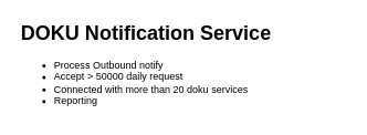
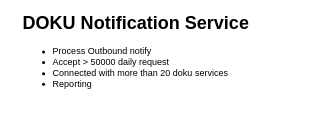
- <mxCell id="2" value="&lt;h1&gt;DOKU Notification Service&lt;/h1&gt;&lt;p&gt;&lt;/p&gt;&lt;ul&gt;&lt;li&gt;Process Outbound notify&lt;/li&gt;&lt;li&gt;Accept &amp;gt; 50000 daily request&lt;/li&gt;&lt;li&gt;Connected with more than 20 doku services&lt;/li&gt;&lt;li&gt;Reporting&lt;/li&gt;&lt;/ul&gt;&lt;br&gt;&lt;br&gt;&lt;p&gt;&lt;/p&gt;" style="text;html=1;strokeColor=none;fillColor=none;spacing=5;spacingTop=-20;whiteSpace=wrap;overflow=hidden;rounded=0;" vertex="1" parent="1"><mxGeometry x="20" y="20" width="400" height="120" as="geometry" /></mxCell>
+ <mxCell id="2" value="&lt;h1&gt;DOKU Notification Service&lt;/h1&gt;&lt;p&gt;&lt;/p&gt;&lt;ul&gt;&lt;li&gt;Process Outbound notify&lt;/li&gt;&lt;li&gt;Accept &amp;gt; 50000 daily request&lt;/li&gt;&lt;li&gt;Connected with more than 20 doku services&lt;/li&gt;&lt;li&gt;Reporting&lt;/li&gt;&lt;/ul&gt;&lt;br&gt;&lt;br&gt;&lt;p&gt;&lt;/p&gt;" style="text;html=1;strokeColor=none;fillColor=none;spacing=5;spacingTop=-20;whiteSpace=wrap;overflow=hidden;rounded=0;" vertex="1" parent="1"><mxGeometry x="25" y="10" width="400" height="120" as="geometry" /></mxCell>
